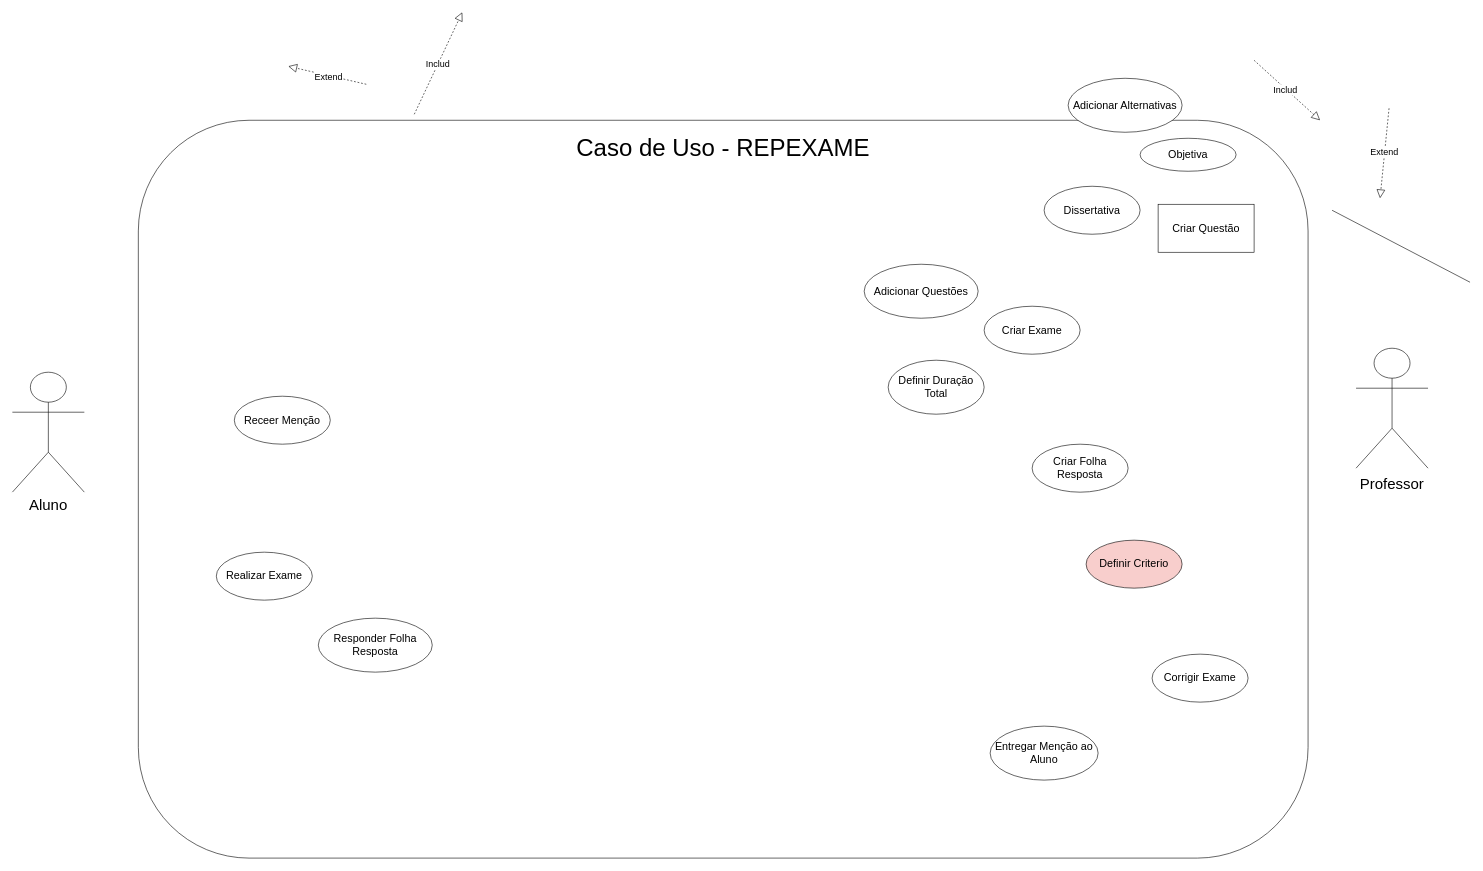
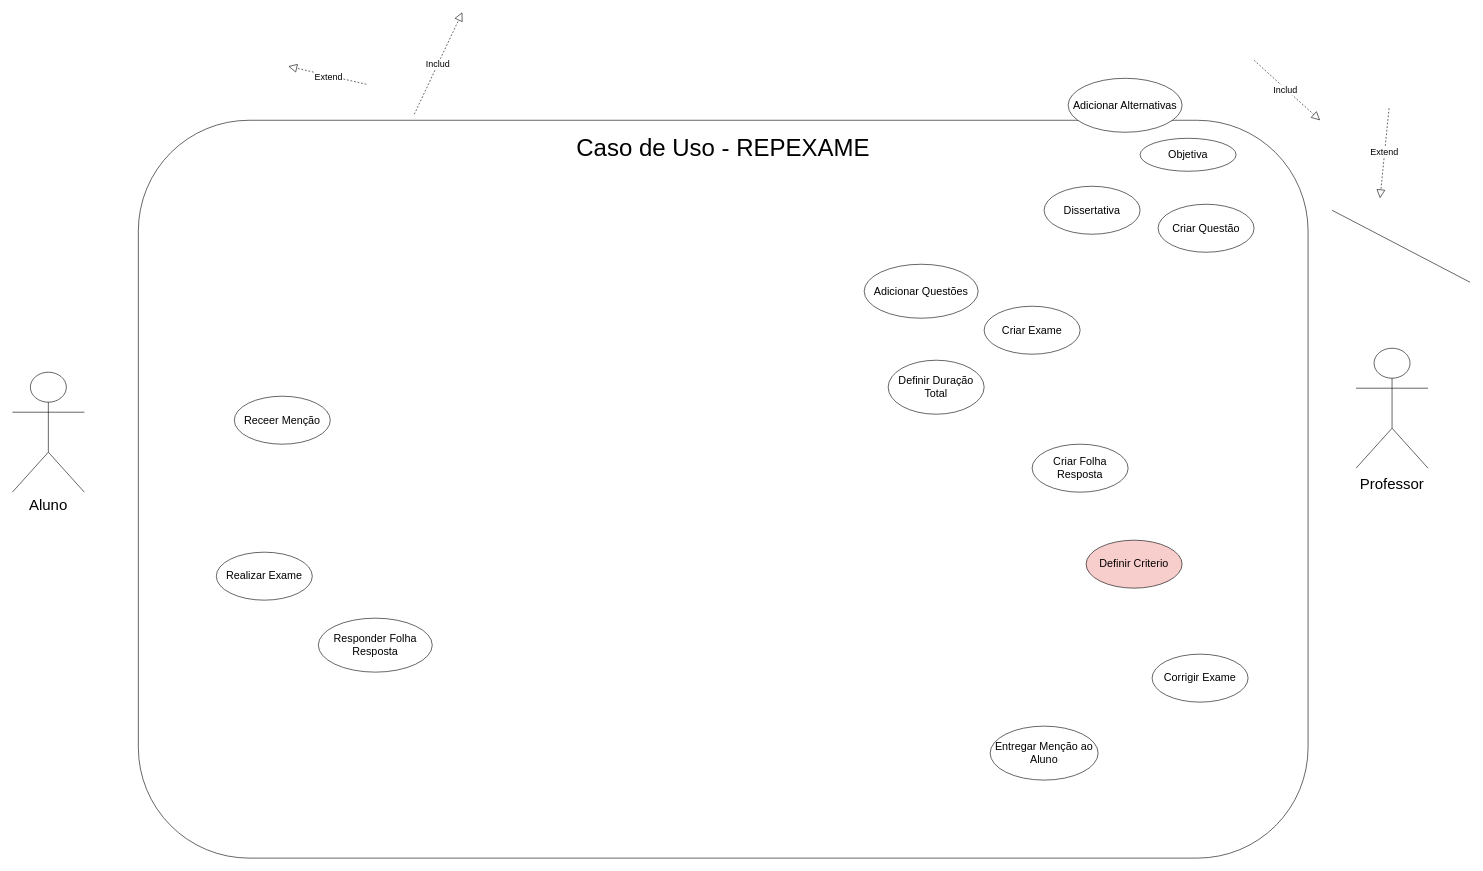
- <mxCell id="27" value="&lt;font style=&quot;font-size: 18px;&quot;&gt;Criar Questão&lt;/font&gt;" style="whiteSpace=wrap;html=1;rounded=0;" vertex="1" parent="1"><mxGeometry x="1930" y="340" width="160" height="80" as="geometry" /></mxCell>
+ <mxCell id="27" value="&lt;font style=&quot;font-size: 18px;&quot;&gt;Criar Questão&lt;/font&gt;" style="ellipse;whiteSpace=wrap;html=1;" vertex="1" parent="1"><mxGeometry x="1930" y="340" width="160" height="80" as="geometry" /></mxCell>
